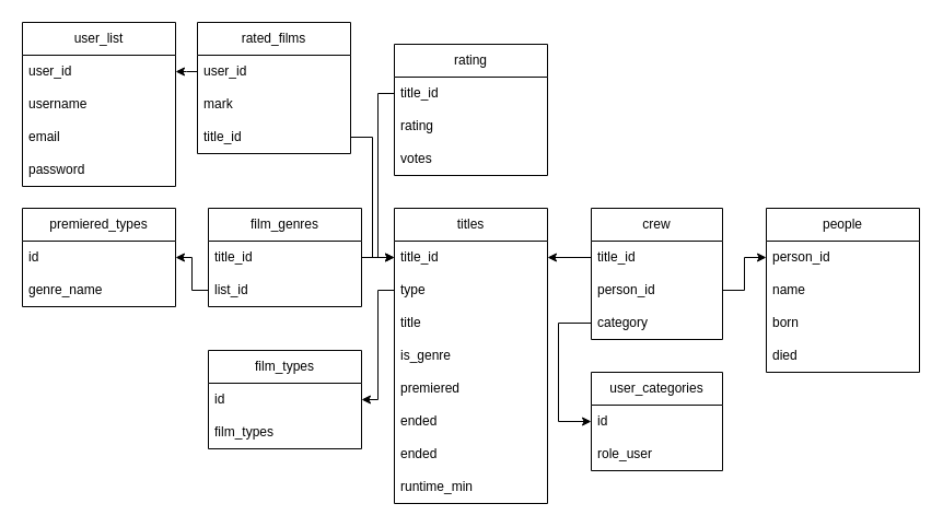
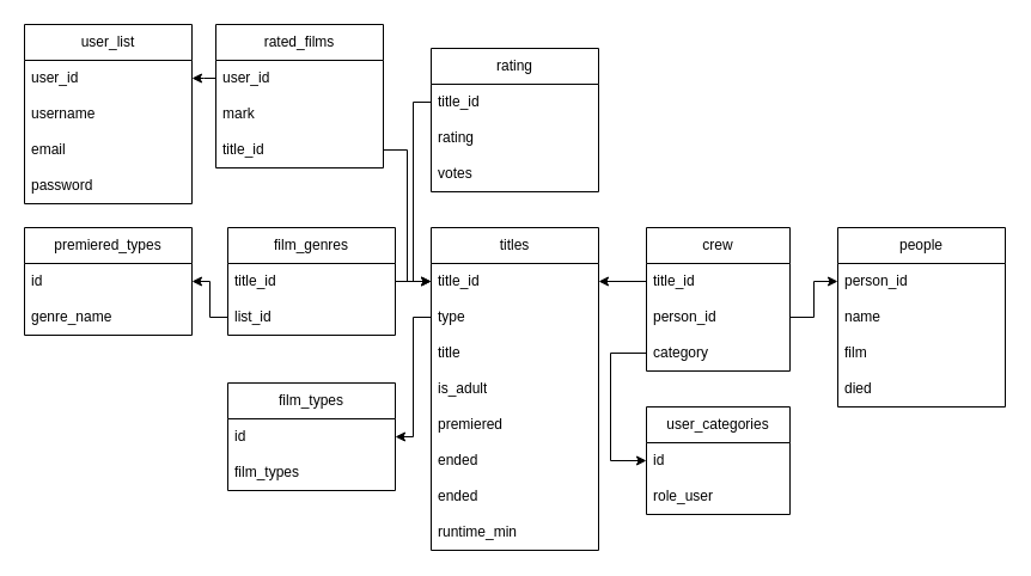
- <mxCell id="22" value="born" style="text;strokeColor=none;fillColor=none;align=left;verticalAlign=middle;spacingLeft=4;spacingRight=4;overflow=hidden;points=[[0,0.5],[1,0.5]];portConstraint=eastwest;rotatable=0;whiteSpace=wrap;html=1;" vertex="1" parent="19"><mxGeometry y="90" width="140" height="30" as="geometry" /></mxCell>
+ <mxCell id="22" value="film" style="text;strokeColor=none;fillColor=none;align=left;verticalAlign=middle;spacingLeft=4;spacingRight=4;overflow=hidden;points=[[0,0.5],[1,0.5]];portConstraint=eastwest;rotatable=0;whiteSpace=wrap;html=1;" vertex="1" parent="19"><mxGeometry y="90" width="140" height="30" as="geometry" /></mxCell>
- <mxCell id="10" value="is_genre" style="text;strokeColor=none;fillColor=none;align=left;verticalAlign=middle;spacingLeft=4;spacingRight=4;overflow=hidden;points=[[0,0.5],[1,0.5]];portConstraint=eastwest;rotatable=0;whiteSpace=wrap;html=1;" vertex="1" parent="6"><mxGeometry y="120" width="140" height="30" as="geometry" /></mxCell>
+ <mxCell id="10" value="is_adult" style="text;strokeColor=none;fillColor=none;align=left;verticalAlign=middle;spacingLeft=4;spacingRight=4;overflow=hidden;points=[[0,0.5],[1,0.5]];portConstraint=eastwest;rotatable=0;whiteSpace=wrap;html=1;" vertex="1" parent="6"><mxGeometry y="120" width="140" height="30" as="geometry" /></mxCell>
